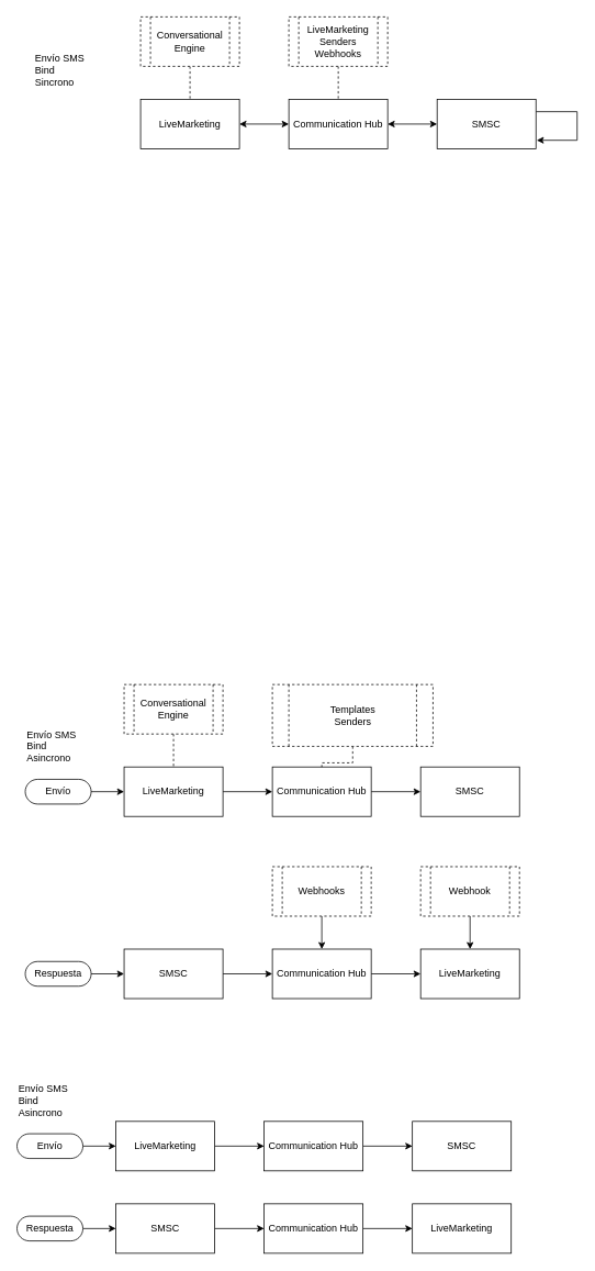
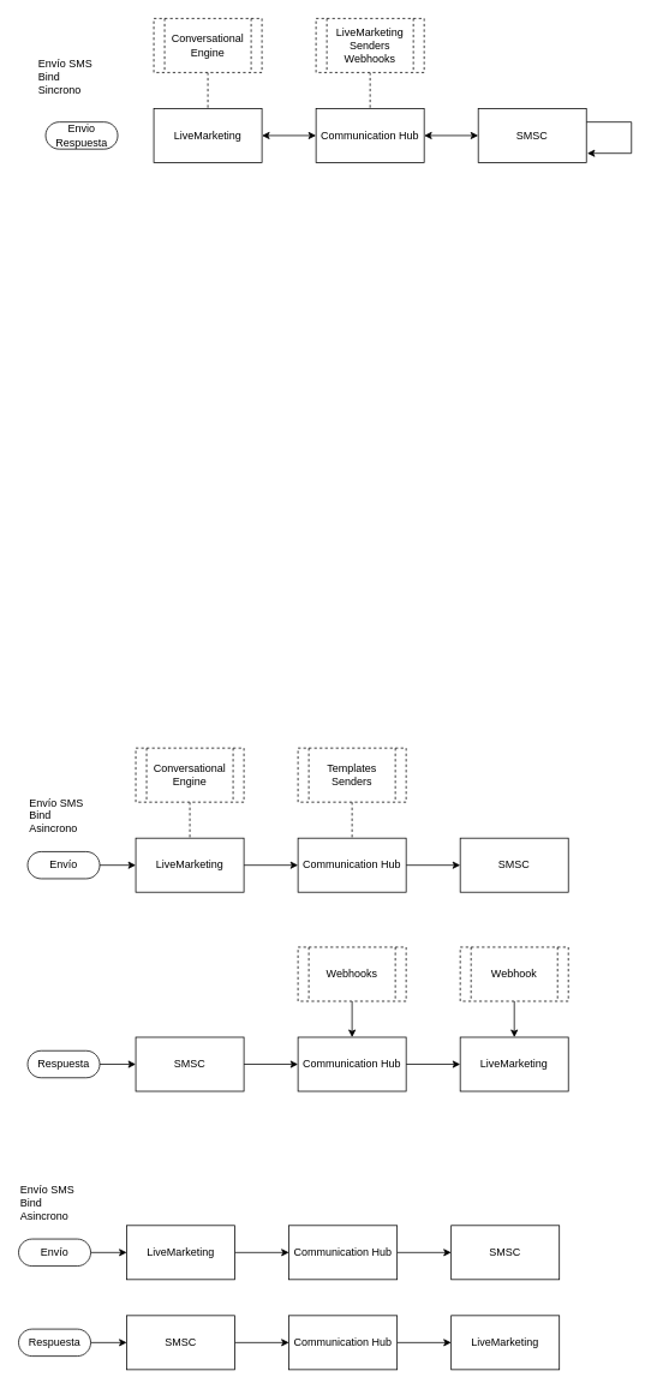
+ <mxCell id="2" value="Envio&lt;div&gt;Respuesta&lt;/div&gt;" style="html=1;dashed=0;whiteSpace=wrap;shape=mxgraph.dfd.start" parent="1" vertex="1"><mxGeometry x="50" y="135" width="80" height="30" as="geometry" /></mxCell>
- <mxCell id="45" value="Templates&lt;div&gt;Senders&lt;/div&gt;" style="shape=process;whiteSpace=wrap;html=1;backgroundOutline=1;dashed=1;" parent="1" vertex="1"><mxGeometry x="330" y="830" width="195" height="75" as="geometry" /></mxCell>
+ <mxCell id="45" value="Templates&lt;div&gt;Senders&lt;/div&gt;" style="shape=process;whiteSpace=wrap;html=1;backgroundOutline=1;dashed=1;" parent="1" vertex="1"><mxGeometry x="330" y="830" width="120" height="60" as="geometry" /></mxCell>
